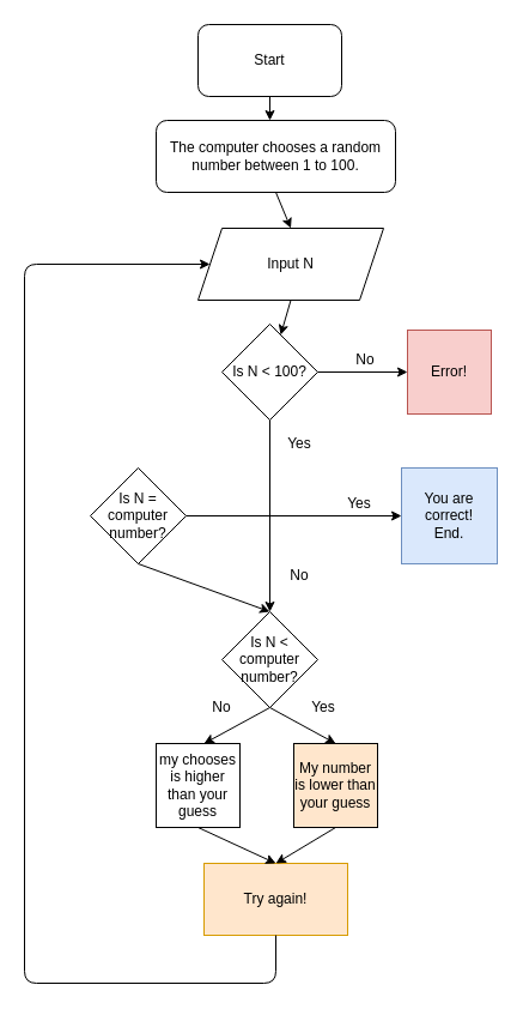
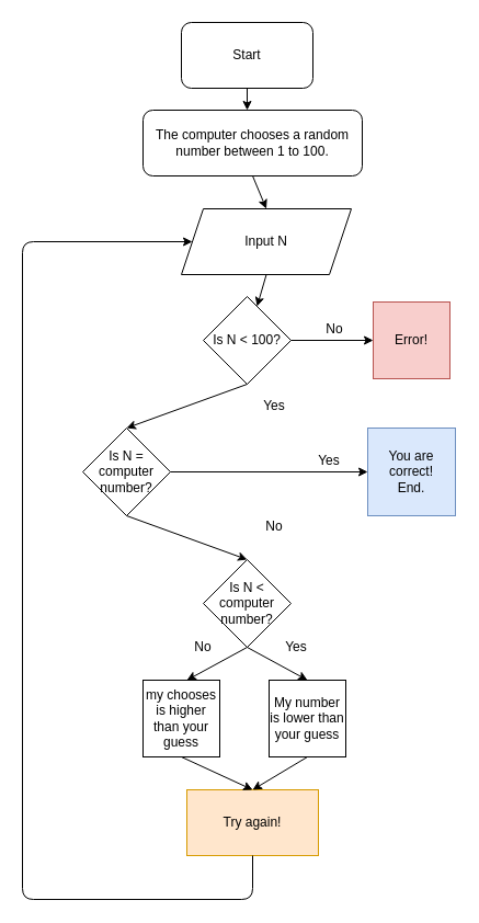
- <mxCell id="23" value="" style="endArrow=classic;html=1;exitX=0.5;exitY=1;exitDx=0;exitDy=0;" edge="1" parent="1" source="7" target="14"><mxGeometry width="50" height="50" relative="1" as="geometry"><mxPoint x="210" y="520" as="sourcePoint" /><mxPoint x="260" y="470" as="targetPoint" /></mxGeometry></mxCell>
+ <mxCell id="23" value="" style="endArrow=classic;html=1;exitX=0.5;exitY=1;exitDx=0;exitDy=0;entryX=0.5;entryY=0;entryDx=0;entryDy=0;" edge="1" parent="1" source="7" target="11"><mxGeometry width="50" height="50" relative="1" as="geometry"><mxPoint x="210" y="520" as="sourcePoint" /><mxPoint x="260" y="470" as="targetPoint" /></mxGeometry></mxCell>
- <mxCell id="17" value="My number is lower than your guess" style="whiteSpace=wrap;html=1;aspect=fixed;fillColor=#ffe6cc;" vertex="1" parent="1"><mxGeometry x="245" y="620" width="70" height="70" as="geometry" /></mxCell>
+ <mxCell id="17" value="My number is lower than your guess" style="whiteSpace=wrap;html=1;aspect=fixed;" vertex="1" parent="1"><mxGeometry x="245" y="620" width="70" height="70" as="geometry" /></mxCell>
